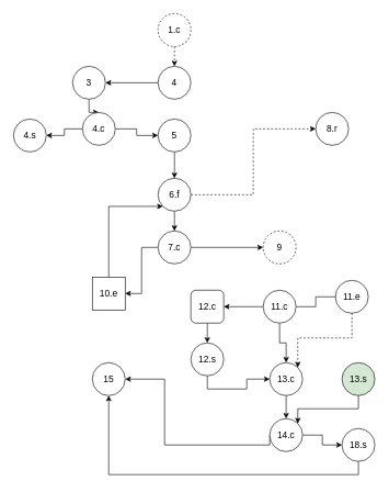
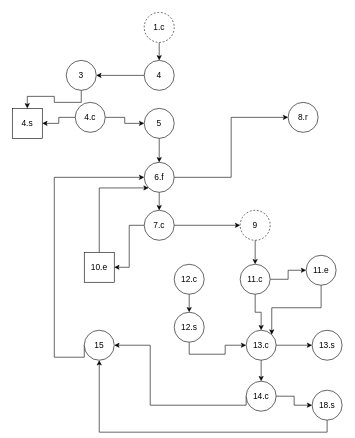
- <mxCell id="2" style="edgeStyle=orthogonalEdgeStyle;rounded=0;orthogonalLoop=1;jettySize=auto;html=1;exitX=0.5;exitY=1;exitDx=0;exitDy=0;entryX=0.5;entryY=0;entryDx=0;entryDy=0;fontSize=14;dashed=1;" parent="1" source="3" target="5" edge="1"><mxGeometry relative="1" as="geometry" /></mxCell>
+ <mxCell id="2" style="edgeStyle=orthogonalEdgeStyle;rounded=0;orthogonalLoop=1;jettySize=auto;html=1;exitX=0.5;exitY=1;exitDx=0;exitDy=0;entryX=0.5;entryY=0;entryDx=0;entryDy=0;fontSize=14;" parent="1" source="3" target="5" edge="1"><mxGeometry relative="1" as="geometry" /></mxCell>
- <mxCell id="7" style="edgeStyle=orthogonalEdgeStyle;rounded=0;orthogonalLoop=1;jettySize=auto;html=1;exitX=0.5;exitY=1;exitDx=0;exitDy=0;fontSize=14;" parent="1" source="8" target="11" edge="1"><mxGeometry relative="1" as="geometry" /></mxCell>
+ <mxCell id="7" style="edgeStyle=orthogonalEdgeStyle;rounded=0;orthogonalLoop=1;jettySize=auto;html=1;exitX=0.5;exitY=1;exitDx=0;exitDy=0;fontSize=14;" parent="1" source="8" target="6" edge="1"><mxGeometry relative="1" as="geometry" /></mxCell>
- <mxCell id="6" value="&lt;font style=&quot;font-size: 14px;&quot;&gt;4.s&lt;/font&gt;" style="ellipse;whiteSpace=wrap;html=1;aspect=fixed;" parent="1" vertex="1"><mxGeometry x="20" y="180" width="50" height="50" as="geometry" /></mxCell>
+ <mxCell id="6" value="&lt;font style=&quot;font-size: 14px;&quot;&gt;4.s&lt;/font&gt;" style="whiteSpace=wrap;html=1;aspect=fixed;rounded=0;" parent="1" vertex="1"><mxGeometry x="20" y="180" width="50" height="50" as="geometry" /></mxCell>
- <mxCell id="15" style="edgeStyle=orthogonalEdgeStyle;rounded=0;orthogonalLoop=1;jettySize=auto;html=1;exitX=1;exitY=0.5;exitDx=0;exitDy=0;entryX=0;entryY=0.5;entryDx=0;entryDy=0;dashed=1;" edge="1" parent="1" source="16" target="32"><mxGeometry relative="1" as="geometry" /></mxCell>
+ <mxCell id="15" style="edgeStyle=orthogonalEdgeStyle;rounded=0;orthogonalLoop=1;jettySize=auto;html=1;exitX=1;exitY=0.5;exitDx=0;exitDy=0;entryX=0;entryY=0.5;entryDx=0;entryDy=0;" edge="1" parent="1" source="16" target="32"><mxGeometry relative="1" as="geometry" /></mxCell>
+ <mxCell id="20" style="edgeStyle=orthogonalEdgeStyle;rounded=0;orthogonalLoop=1;jettySize=auto;html=1;exitX=0.5;exitY=1;exitDx=0;exitDy=0;entryX=0.5;entryY=0;entryDx=0;entryDy=0;" edge="1" parent="1" source="21" target="27"><mxGeometry relative="1" as="geometry" /></mxCell>
- <mxCell id="24" style="edgeStyle=orthogonalEdgeStyle;rounded=0;orthogonalLoop=1;jettySize=auto;html=1;exitX=1;exitY=0.5;exitDx=0;exitDy=0;entryX=0;entryY=0.5;entryDx=0;entryDy=0;fontSize=14;endArrow=none;" parent="1" source="27" target="29" edge="1"><mxGeometry relative="1" as="geometry" /></mxCell>
+ <mxCell id="24" style="edgeStyle=orthogonalEdgeStyle;rounded=0;orthogonalLoop=1;jettySize=auto;html=1;exitX=1;exitY=0.5;exitDx=0;exitDy=0;entryX=0;entryY=0.5;entryDx=0;entryDy=0;fontSize=14;" parent="1" source="27" target="29" edge="1"><mxGeometry relative="1" as="geometry" /></mxCell>
- <mxCell id="31" value="&lt;font style=&quot;font-size: 14px;&quot;&gt;12.c&lt;/font&gt;" style="whiteSpace=wrap;html=1;aspect=fixed;rounded=1;" parent="1" vertex="1"><mxGeometry x="290" y="440" width="50" height="50" as="geometry" /></mxCell>
+ <mxCell id="31" value="&lt;font style=&quot;font-size: 14px;&quot;&gt;12.c&lt;/font&gt;" style="ellipse;whiteSpace=wrap;html=1;aspect=fixed;" parent="1" vertex="1"><mxGeometry x="290" y="440" width="50" height="50" as="geometry" /></mxCell>
- <mxCell id="25" style="edgeStyle=orthogonalEdgeStyle;rounded=0;orthogonalLoop=1;jettySize=auto;html=1;exitX=0;exitY=0.5;exitDx=0;exitDy=0;entryX=1;entryY=0.5;entryDx=0;entryDy=0;fontSize=14;" parent="1" source="27" target="31" edge="1"><mxGeometry relative="1" as="geometry" /></mxCell>
- <mxCell id="28" style="edgeStyle=orthogonalEdgeStyle;rounded=0;orthogonalLoop=1;jettySize=auto;html=1;exitX=0.5;exitY=1;exitDx=0;exitDy=0;entryX=1;entryY=0;entryDx=0;entryDy=0;dashed=1;" edge="1" parent="1" source="29" target="37"><mxGeometry relative="1" as="geometry" /></mxCell>
+ <mxCell id="28" style="edgeStyle=orthogonalEdgeStyle;rounded=0;orthogonalLoop=1;jettySize=auto;html=1;exitX=0.5;exitY=1;exitDx=0;exitDy=0;entryX=1;entryY=0;entryDx=0;entryDy=0;" edge="1" parent="1" source="29" target="37"><mxGeometry relative="1" as="geometry" /></mxCell>
+ <mxCell id="35" style="edgeStyle=orthogonalEdgeStyle;rounded=0;orthogonalLoop=1;jettySize=auto;html=1;exitX=1;exitY=0.5;exitDx=0;exitDy=0;entryX=0;entryY=0.5;entryDx=0;entryDy=0;" edge="1" parent="1" source="37" target="39"><mxGeometry relative="1" as="geometry" /></mxCell>
- <mxCell id="39" value="&lt;font style=&quot;font-size: 14px;&quot;&gt;13.s&lt;/font&gt;" style="ellipse;whiteSpace=wrap;html=1;aspect=fixed;fillColor=#d5e8d4;" vertex="1" parent="1"><mxGeometry x="520" y="550" width="50" height="50" as="geometry" /></mxCell>
+ <mxCell id="39" value="&lt;font style=&quot;font-size: 14px;&quot;&gt;13.s&lt;/font&gt;" style="ellipse;whiteSpace=wrap;html=1;aspect=fixed;" vertex="1" parent="1"><mxGeometry x="520" y="550" width="50" height="50" as="geometry" /></mxCell>
+ <mxCell id="45" style="edgeStyle=orthogonalEdgeStyle;rounded=0;orthogonalLoop=1;jettySize=auto;html=1;exitX=0;exitY=0.5;exitDx=0;exitDy=0;entryX=0;entryY=0.5;entryDx=0;entryDy=0;" edge="1" parent="1" source="46" target="16"><mxGeometry relative="1" as="geometry"><mxPoint x="60" y="380" as="targetPoint" /><Array as="points"><mxPoint x="90" y="595" /><mxPoint x="90" y="295" /></Array></mxGeometry></mxCell>
- <mxCell id="38" style="edgeStyle=orthogonalEdgeStyle;rounded=0;orthogonalLoop=1;jettySize=auto;html=1;exitX=0.5;exitY=1;exitDx=0;exitDy=0;entryX=1;entryY=0;entryDx=0;entryDy=0;" edge="1" parent="1" source="39" target="42"><mxGeometry relative="1" as="geometry"><Array as="points"><mxPoint x="545" y="620" /><mxPoint x="453" y="620" /></Array></mxGeometry></mxCell>
